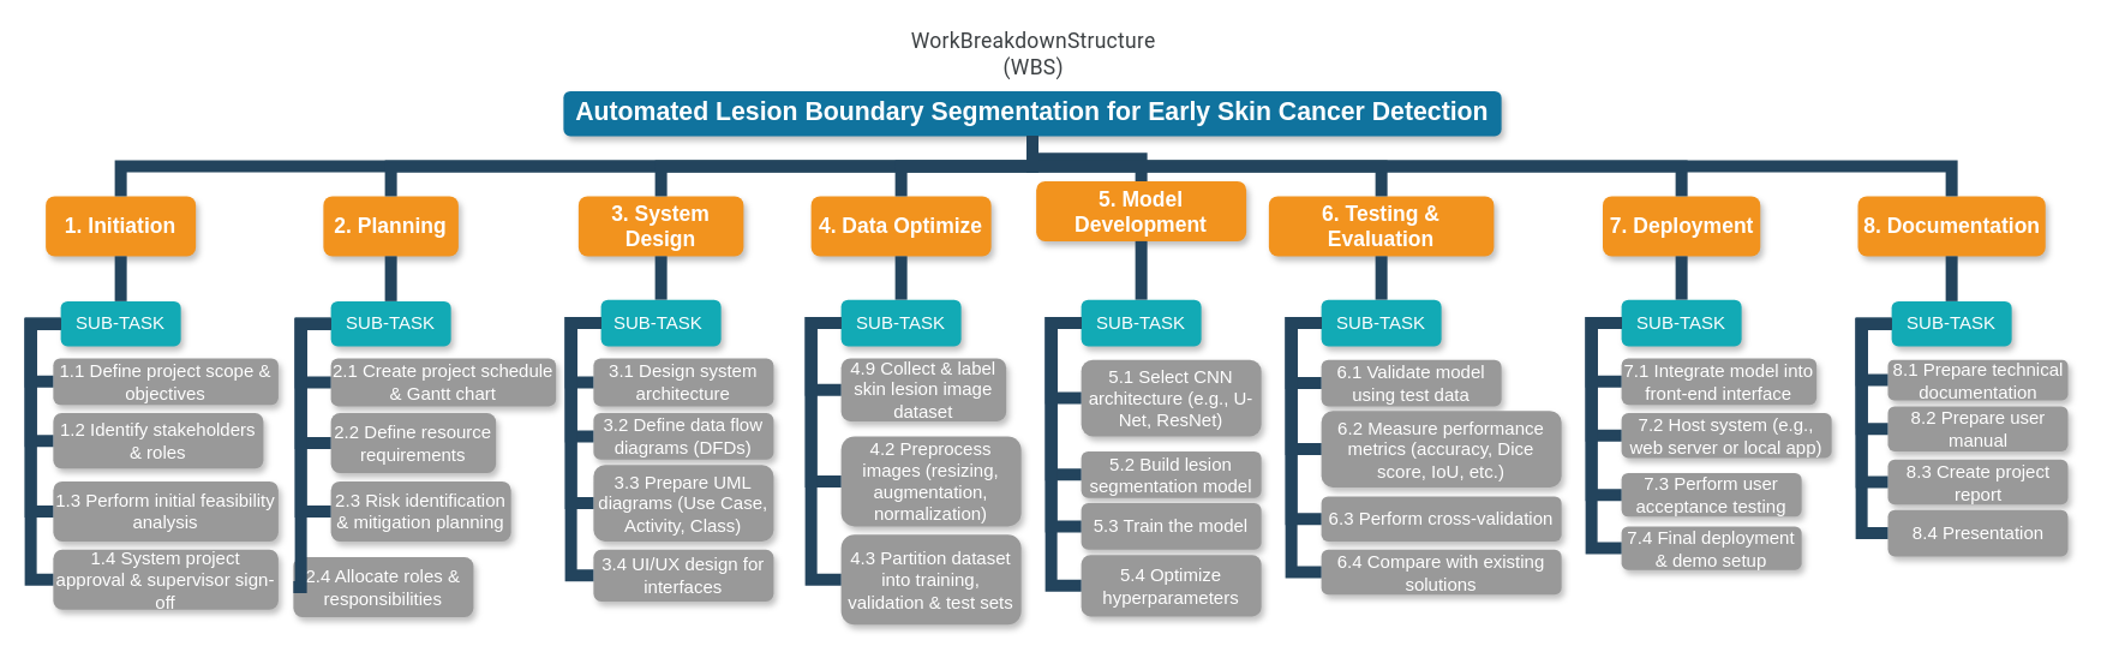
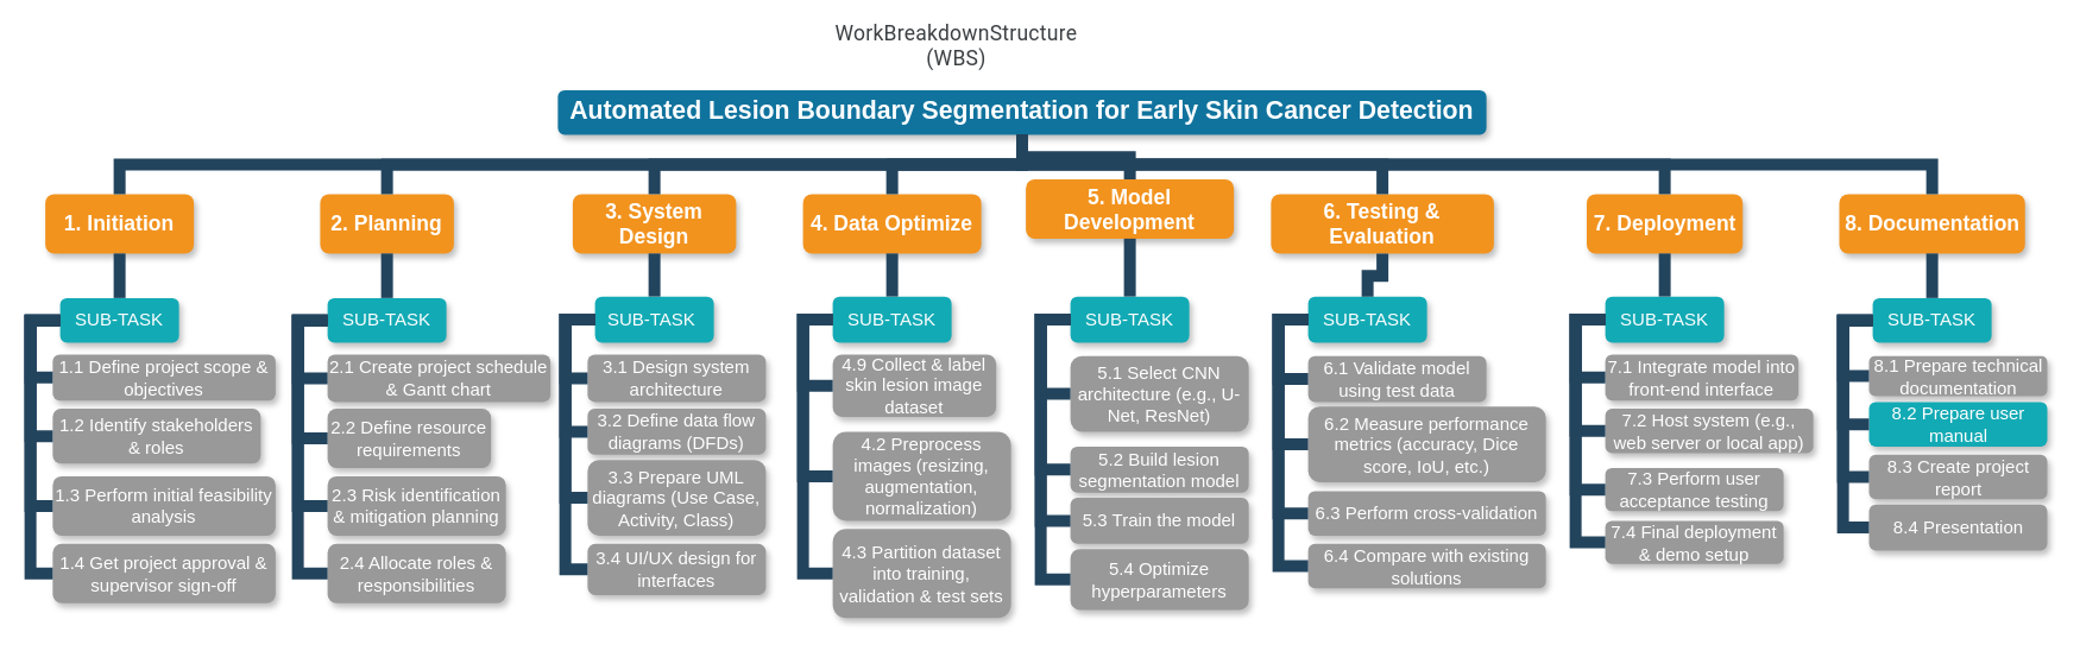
- <mxCell id="97" value="&lt;span style=&quot;color: rgb(60, 64, 67); font-family: Roboto, Arial, sans-serif; font-size: 14px; letter-spacing: 0.2px; text-align: start; text-wrap-mode: wrap; background-color: rgb(255, 255, 255);&quot;&gt;WorkBreakdown&lt;/span&gt;&lt;span style=&quot;text-wrap-mode: wrap; color: rgb(60, 64, 67); font-family: Roboto, Arial, sans-serif; font-size: 14px; letter-spacing: 0.2px; text-align: start; background-color: rgb(255, 255, 255);&quot;&gt;Structur&lt;/span&gt;&lt;span style=&quot;text-wrap-mode: wrap; background-color: rgb(255, 255, 255); color: rgb(60, 64, 67); font-family: Roboto, Arial, sans-serif; font-size: 14px; letter-spacing: 0.2px; text-align: start;&quot;&gt;e (WBS)&lt;/span&gt;" style="text;html=1;align=center;verticalAlign=middle;resizable=0;points=[];autosize=1;strokeColor=none;fillColor=none;" parent="1" vertex="1"><mxGeometry x="572.5" y="20" width="230" height="30" as="geometry" /></mxCell>
+ <mxCell id="97" value="&lt;span style=&quot;color: rgb(60, 64, 67); font-family: Roboto, Arial, sans-serif; font-size: 14px; letter-spacing: 0.2px; text-align: start; text-wrap-mode: wrap; background-color: rgb(255, 255, 255);&quot;&gt;WorkBreakdown&lt;/span&gt;&lt;span style=&quot;text-wrap-mode: wrap; color: rgb(60, 64, 67); font-family: Roboto, Arial, sans-serif; font-size: 14px; letter-spacing: 0.2px; text-align: start; background-color: rgb(255, 255, 255);&quot;&gt;Structur&lt;/span&gt;&lt;span style=&quot;text-wrap-mode: wrap; background-color: rgb(255, 255, 255); color: rgb(60, 64, 67); font-family: Roboto, Arial, sans-serif; font-size: 14px; letter-spacing: 0.2px; text-align: start;&quot;&gt;e (WBS)&lt;/span&gt;" style="text;html=1;align=center;verticalAlign=middle;resizable=0;points=[];autosize=1;strokeColor=none;fillColor=none;" parent="1" vertex="1"><mxGeometry x="527.5" y="15" width="230" height="30" as="geometry" /></mxCell>
- <mxCell id="5" value="6. Testing &amp; Evaluation" style="whiteSpace=wrap;rounded=1;fillColor=#F2931E;strokeColor=none;shadow=1;fontColor=#FFFFFF;fontStyle=1;fontSize=14" parent="1" vertex="1"><mxGeometry x="845" y="130" width="150" height="40" as="geometry" /></mxCell>
+ <mxCell id="5" value="6. Testing &amp; Evaluation" style="whiteSpace=wrap;rounded=1;fillColor=#F2931E;strokeColor=none;shadow=1;fontColor=#FFFFFF;fontStyle=1;fontSize=14" parent="1" vertex="1"><mxGeometry x="855" y="130" width="150" height="40" as="geometry" /></mxCell>
- <mxCell id="86" value="8.2 Prepare user manual" style="whiteSpace=wrap;rounded=1;fillColor=#999999;strokeColor=none;shadow=1;fontColor=#FFFFFF;fontStyle=0" parent="1" vertex="1"><mxGeometry x="1257.5" y="270" width="120" height="30" as="geometry" /></mxCell>
+ <mxCell id="86" value="8.2 Prepare user manual" style="whiteSpace=wrap;rounded=1;fillColor=#12aab5;strokeColor=none;shadow=1;fontColor=#FFFFFF;fontStyle=0;" parent="1" vertex="1"><mxGeometry x="1257.5" y="270" width="120" height="30" as="geometry" /></mxCell>
- <mxCell id="13" value="1.4 System project approval &amp; supervisor sign-off" style="whiteSpace=wrap;rounded=1;fillColor=#999999;strokeColor=none;shadow=1;fontColor=#FFFFFF;fontStyle=0" parent="1" vertex="1"><mxGeometry x="35" y="365.5" width="150" height="40" as="geometry" /></mxCell>
+ <mxCell id="13" value="1.4 Get project approval &amp; supervisor sign-off" style="whiteSpace=wrap;rounded=1;fillColor=#999999;strokeColor=none;shadow=1;fontColor=#FFFFFF;fontStyle=0" parent="1" vertex="1"><mxGeometry x="35" y="365.5" width="150" height="40" as="geometry" /></mxCell>
- <mxCell id="18" value="2.4 Allocate roles &amp; responsibilities" style="whiteSpace=wrap;rounded=1;fillColor=#999999;strokeColor=none;shadow=1;fontColor=#FFFFFF;fontStyle=0" parent="1" vertex="1"><mxGeometry x="195" y="370.5" width="120" height="40" as="geometry" /></mxCell>
+ <mxCell id="18" value="2.4 Allocate roles &amp; responsibilities" style="whiteSpace=wrap;rounded=1;fillColor=#999999;strokeColor=none;shadow=1;fontColor=#FFFFFF;fontStyle=0" parent="1" vertex="1"><mxGeometry x="220" y="365.5" width="120" height="40" as="geometry" /></mxCell>
